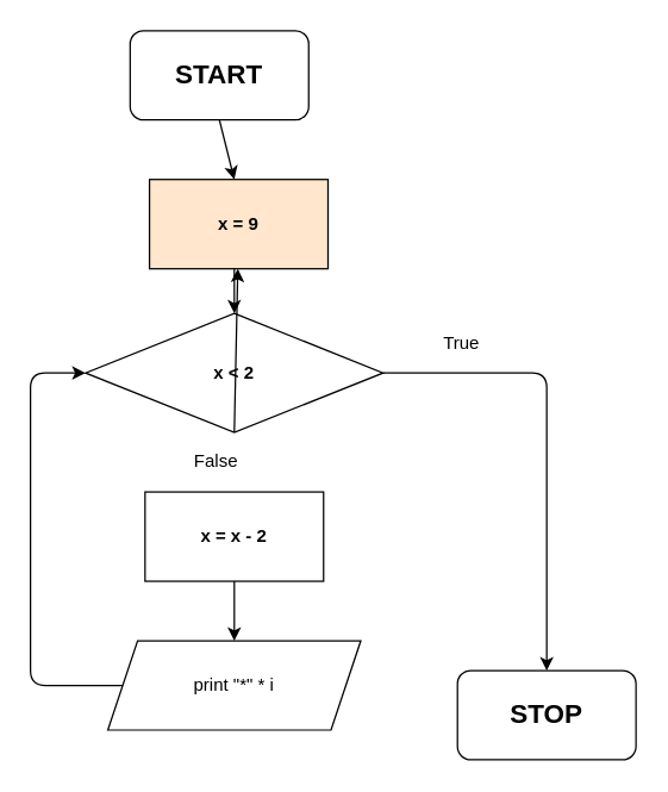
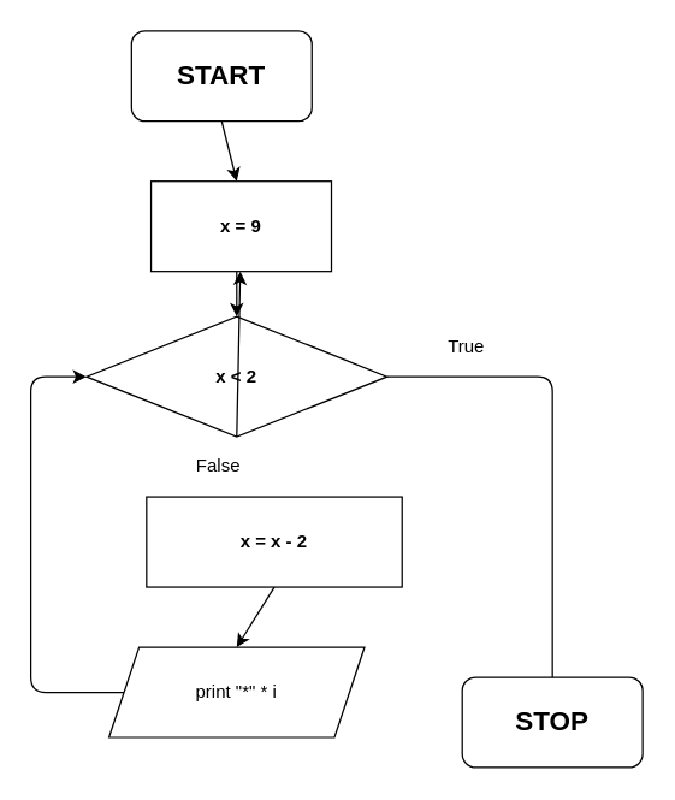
- <mxCell id="11" value="&lt;b&gt;x = 9&lt;/b&gt;" style="rounded=0;whiteSpace=wrap;html=1;fillColor=#ffe6cc;" vertex="1" parent="1"><mxGeometry x="100" y="120" width="120" height="60" as="geometry" /></mxCell>
+ <mxCell id="11" value="&lt;b&gt;x = 9&lt;/b&gt;" style="rounded=0;whiteSpace=wrap;html=1;" vertex="1" parent="1"><mxGeometry x="100" y="120" width="120" height="60" as="geometry" /></mxCell>
- <mxCell id="12" value="&lt;b&gt;x = x - 2&lt;/b&gt;" style="rounded=0;whiteSpace=wrap;html=1;" vertex="1" parent="1"><mxGeometry x="97" y="330" width="120" height="60" as="geometry" /></mxCell>
+ <mxCell id="12" value="&lt;b&gt;x = x - 2&lt;/b&gt;" style="rounded=0;whiteSpace=wrap;html=1;" vertex="1" parent="1"><mxGeometry x="97" y="330" width="170" height="60" as="geometry" /></mxCell>
- <mxCell id="6" value="" style="endArrow=classic;html=1;exitX=1;exitY=0.5;exitDx=0;exitDy=0;entryX=0.5;entryY=0;entryDx=0;entryDy=0;" parent="1" source="4" edge="1" target="9"><mxGeometry width="50" height="50" relative="1" as="geometry"><mxPoint x="260" y="260" as="sourcePoint" /><mxPoint x="157" y="330" as="targetPoint" /><Array as="points"><mxPoint x="367" y="250" /></Array></mxGeometry></mxCell>
+ <mxCell id="6" value="" style="endArrow=none;html=1;exitX=1;exitY=0.5;exitDx=0;exitDy=0;entryX=0.5;entryY=0;entryDx=0;entryDy=0;" parent="1" source="4" edge="1" target="9"><mxGeometry width="50" height="50" relative="1" as="geometry"><mxPoint x="260" y="260" as="sourcePoint" /><mxPoint x="157" y="330" as="targetPoint" /><Array as="points"><mxPoint x="367" y="250" /></Array></mxGeometry></mxCell>
